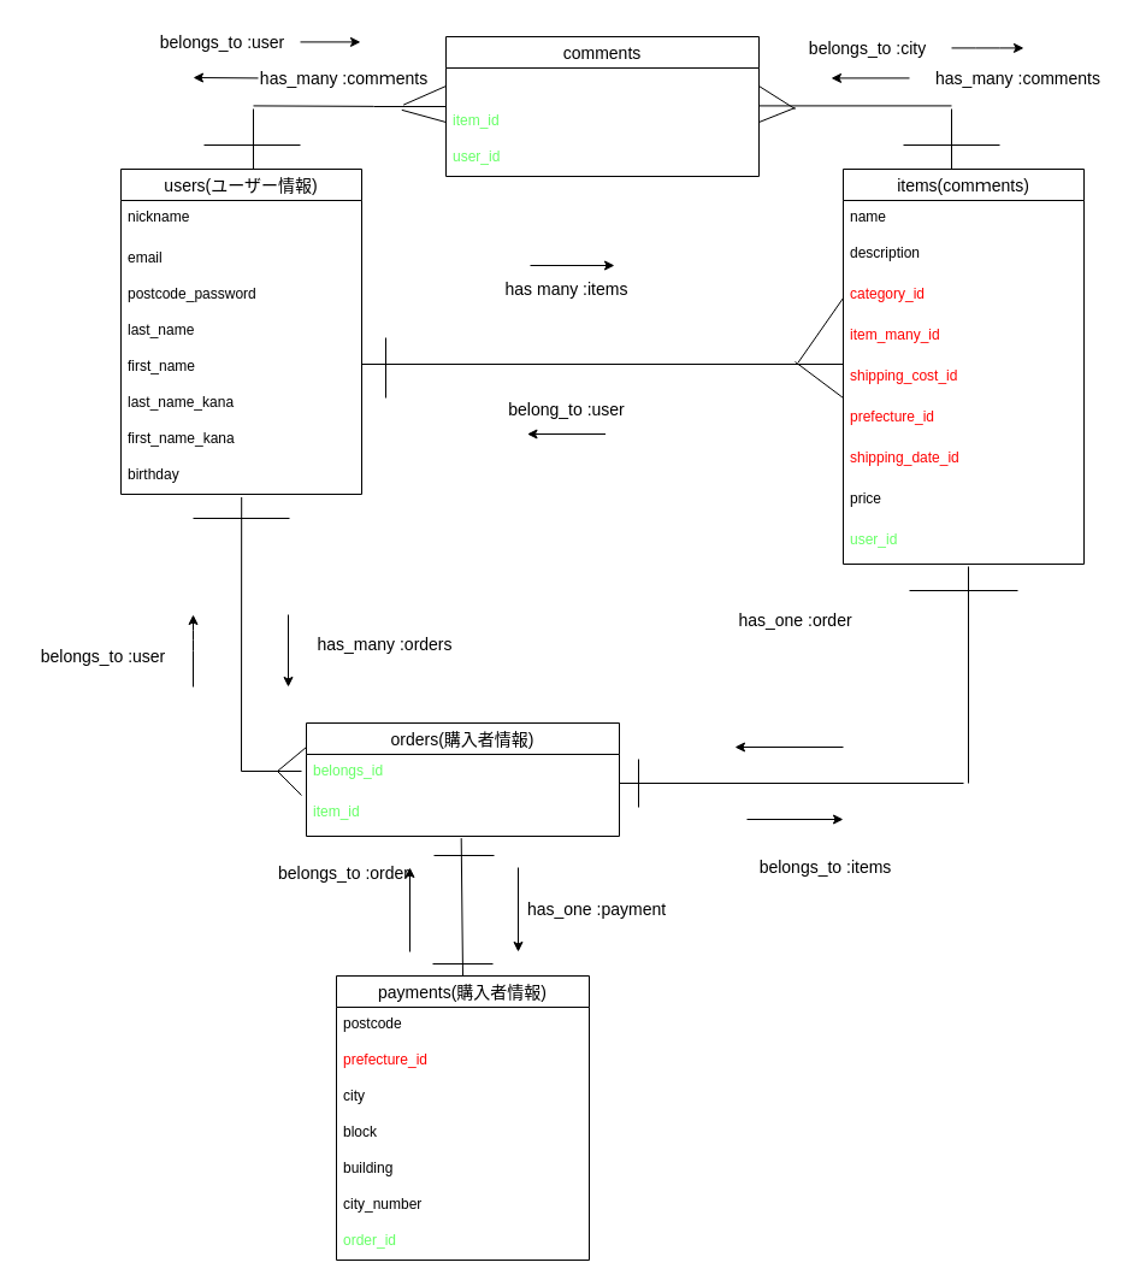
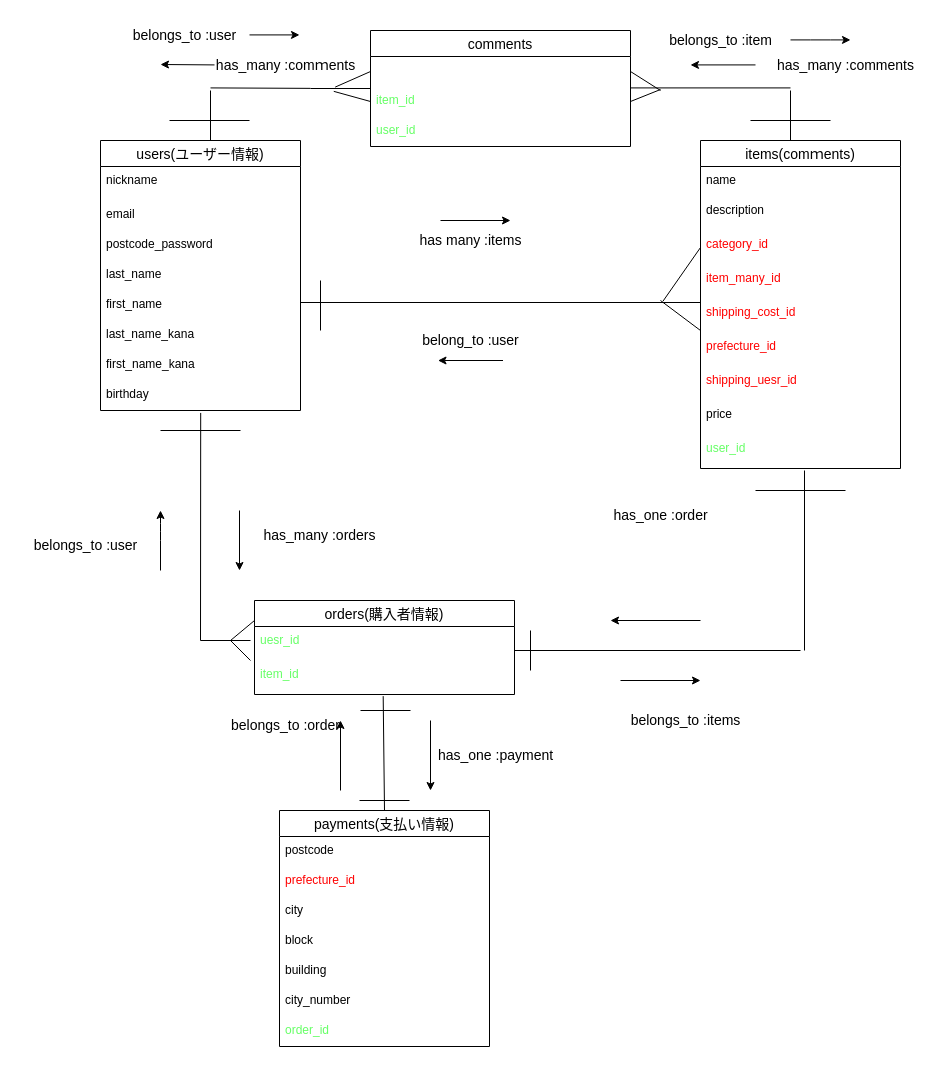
- <mxCell id="83" value="belongs_to :city" style="text;html=1;align=center;verticalAlign=middle;resizable=0;points=[];autosize=1;fontSize=14;" parent="1" vertex="1"><mxGeometry x="655" y="25" width="130" height="30" as="geometry" /></mxCell>
+ <mxCell id="83" value="belongs_to :item" style="text;html=1;align=center;verticalAlign=middle;resizable=0;points=[];autosize=1;fontSize=14;" parent="1" vertex="1"><mxGeometry x="655" y="25" width="130" height="30" as="geometry" /></mxCell>
- <mxCell id="21" value="shipping_date_id" style="text;strokeColor=none;fillColor=none;spacingLeft=4;spacingRight=4;overflow=hidden;rotatable=0;points=[[0,0.5],[1,0.5]];portConstraint=eastwest;fontSize=12;fontColor=#FF0000;" parent="14" vertex="1"><mxGeometry y="226" width="200" height="34" as="geometry" /></mxCell>
+ <mxCell id="21" value="shipping_uesr_id" style="text;strokeColor=none;fillColor=none;spacingLeft=4;spacingRight=4;overflow=hidden;rotatable=0;points=[[0,0.5],[1,0.5]];portConstraint=eastwest;fontSize=12;fontColor=#FF0000;" parent="14" vertex="1"><mxGeometry y="226" width="200" height="34" as="geometry" /></mxCell>
- <mxCell id="12" value="belongs_id" style="text;strokeColor=none;fillColor=none;spacingLeft=4;spacingRight=4;overflow=hidden;rotatable=0;points=[[0,0.5],[1,0.5]];portConstraint=eastwest;fontSize=12;fontColor=#66FF66;" parent="11" vertex="1"><mxGeometry y="26" width="260" height="34" as="geometry" /></mxCell>
+ <mxCell id="12" value="uesr_id" style="text;strokeColor=none;fillColor=none;spacingLeft=4;spacingRight=4;overflow=hidden;rotatable=0;points=[[0,0.5],[1,0.5]];portConstraint=eastwest;fontSize=12;fontColor=#66FF66;" parent="11" vertex="1"><mxGeometry y="26" width="260" height="34" as="geometry" /></mxCell>
- <mxCell id="33" value="payments(購入者情報)" style="swimlane;fontStyle=0;childLayout=stackLayout;horizontal=1;startSize=26;horizontalStack=0;resizeParent=1;resizeParentMax=0;resizeLast=0;collapsible=1;marginBottom=0;align=center;fontSize=14;" parent="1" vertex="1"><mxGeometry x="279" y="810" width="210" height="236" as="geometry" /></mxCell>
+ <mxCell id="33" value="payments(支払い情報)" style="swimlane;fontStyle=0;childLayout=stackLayout;horizontal=1;startSize=26;horizontalStack=0;resizeParent=1;resizeParentMax=0;resizeLast=0;collapsible=1;marginBottom=0;align=center;fontSize=14;" parent="1" vertex="1"><mxGeometry x="279" y="810" width="210" height="236" as="geometry" /></mxCell>
